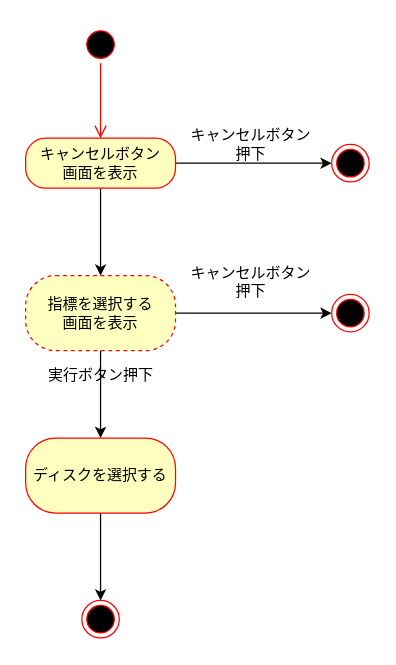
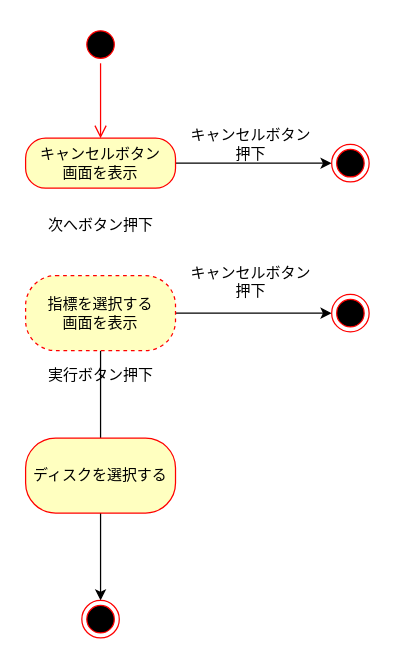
+ <mxCell id="13" value="次へボタン押下" style="text;html=1;align=center;verticalAlign=middle;resizable=0;points=[];autosize=1;" vertex="1" parent="1"><mxGeometry x="30" y="170" width="100" height="20" as="geometry" /></mxCell>
- <mxCell id="5" value="" style="edgeStyle=orthogonalEdgeStyle;rounded=0;orthogonalLoop=1;jettySize=auto;html=1;" edge="1" parent="1" source="6" target="12"><mxGeometry relative="1" as="geometry" /></mxCell>
- <mxCell id="10" value="" style="edgeStyle=orthogonalEdgeStyle;rounded=0;orthogonalLoop=1;jettySize=auto;html=1;" edge="1" parent="1" source="12" target="15"><mxGeometry relative="1" as="geometry" /></mxCell>
+ <mxCell id="10" value="" style="edgeStyle=orthogonalEdgeStyle;rounded=0;orthogonalLoop=1;jettySize=auto;html=1;endArrow=none;" edge="1" parent="1" source="12" target="15"><mxGeometry relative="1" as="geometry" /></mxCell>
